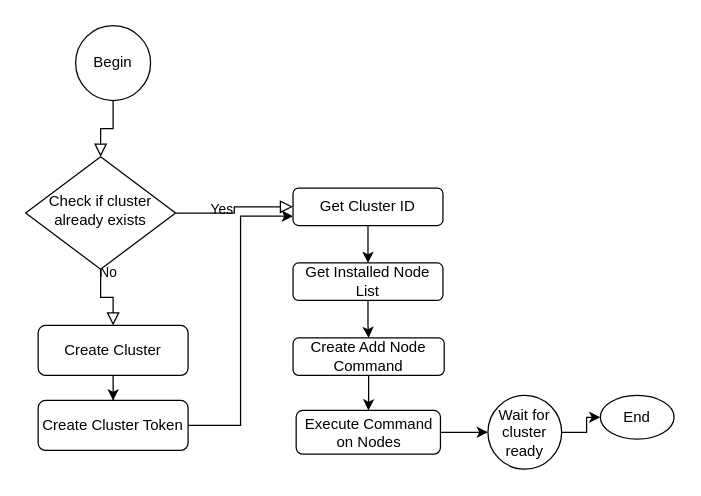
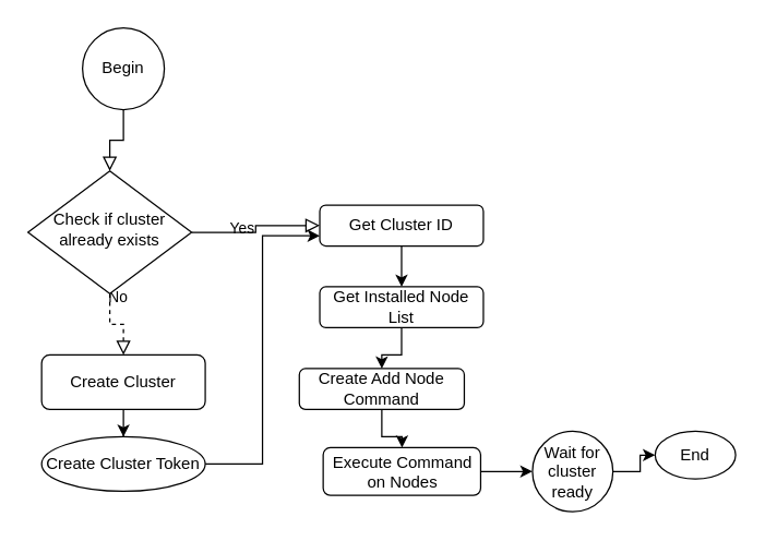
- <mxCell id="3" value="No" style="rounded=0;html=1;jettySize=auto;orthogonalLoop=1;fontSize=11;endArrow=block;endFill=0;endSize=8;strokeWidth=1;shadow=0;labelBackgroundColor=none;edgeStyle=orthogonalEdgeStyle;" parent="1" source="5" target="7" edge="1"><mxGeometry y="20" relative="1" as="geometry"><mxPoint as="offset" /><mxPoint x="90" y="330" as="targetPoint" /></mxGeometry></mxCell>
+ <mxCell id="3" value="No" style="rounded=0;html=1;jettySize=auto;orthogonalLoop=1;fontSize=11;endArrow=block;endFill=0;endSize=8;strokeWidth=1;shadow=0;labelBackgroundColor=none;edgeStyle=orthogonalEdgeStyle;dashed=1;" parent="1" source="5" target="7" edge="1"><mxGeometry y="20" relative="1" as="geometry"><mxPoint as="offset" /><mxPoint x="90" y="330" as="targetPoint" /></mxGeometry></mxCell>
- <mxCell id="16" value="Create Add Node Command" style="whiteSpace=wrap;html=1;rounded=1;shadow=0;strokeWidth=1;glass=0;" vertex="1" parent="1"><mxGeometry x="234" y="270" width="121" height="30" as="geometry" /></mxCell>
+ <mxCell id="16" value="Create Add Node Command" style="whiteSpace=wrap;html=1;rounded=1;shadow=0;strokeWidth=1;glass=0;" vertex="1" parent="1"><mxGeometry x="219" y="270" width="121" height="30" as="geometry" /></mxCell>
- <mxCell id="10" value="Create Cluster Token" style="whiteSpace=wrap;html=1;rounded=1;shadow=0;strokeWidth=1;glass=0;" vertex="1" parent="1"><mxGeometry x="30" y="320" width="120" height="40" as="geometry" /></mxCell>
+ <mxCell id="10" value="Create Cluster Token" style="ellipse;whiteSpace=wrap;html=1;shadow=0;strokeWidth=1;glass=0;" vertex="1" parent="1"><mxGeometry x="30" y="320" width="120" height="40" as="geometry" /></mxCell>
